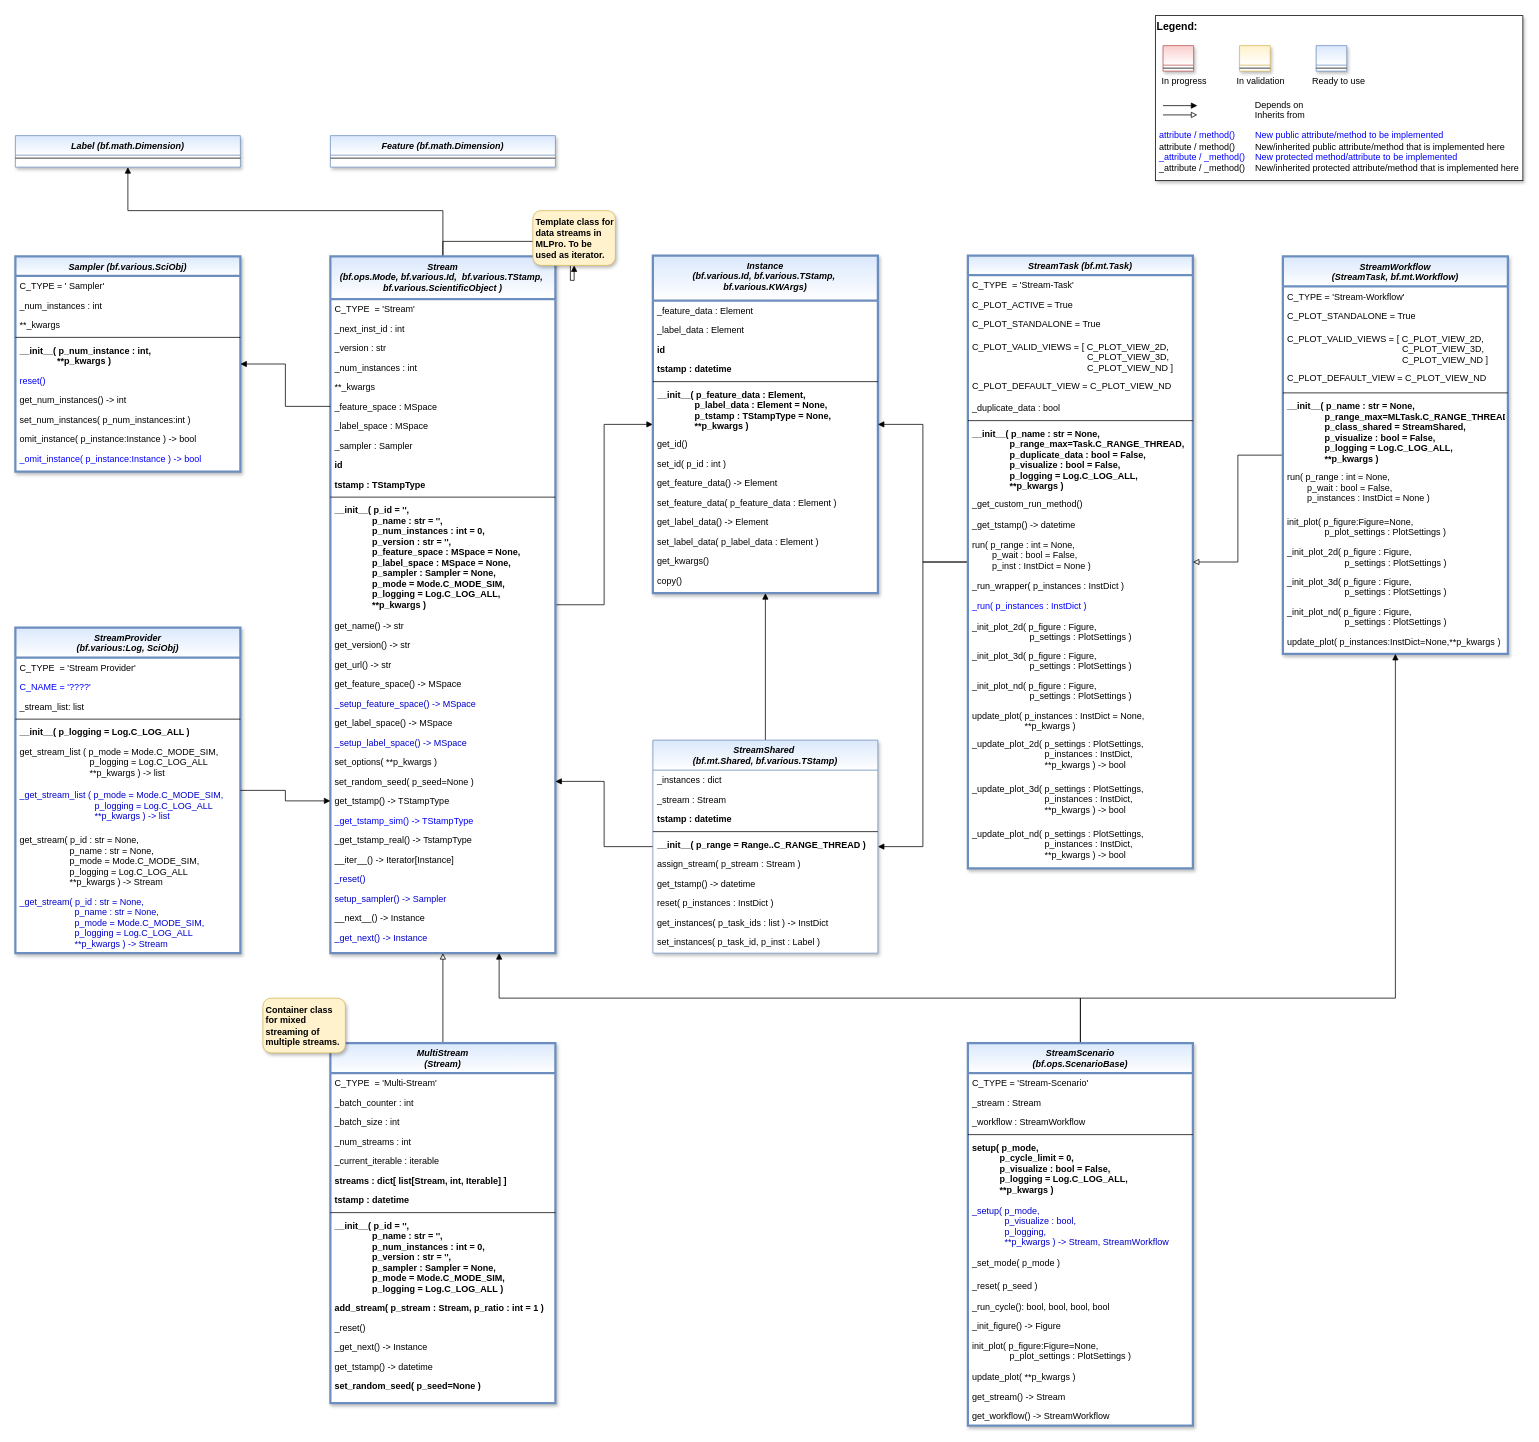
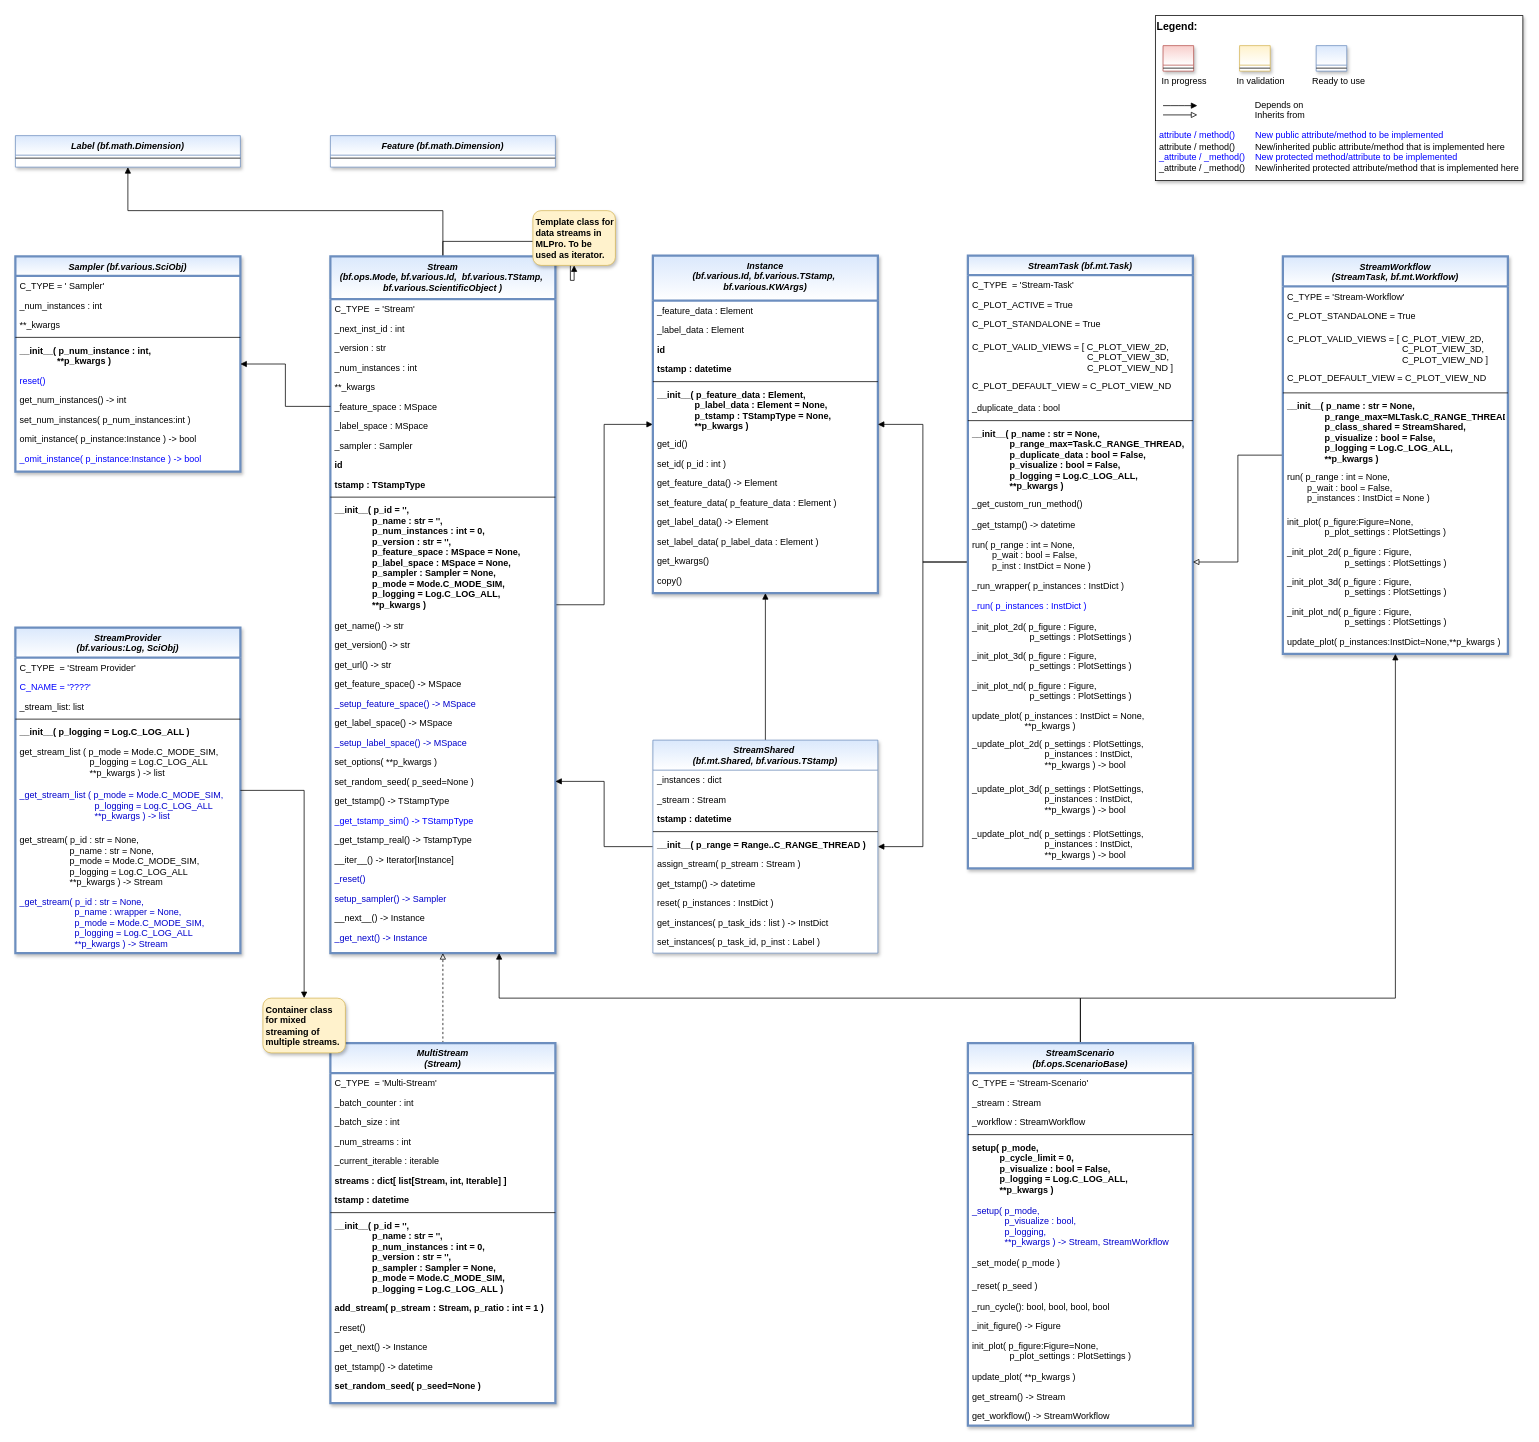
- <mxCell id="72" style="edgeStyle=orthogonalEdgeStyle;rounded=0;orthogonalLoop=1;jettySize=auto;html=1;endArrow=block;endFill=1;entryX=0;entryY=0.5;entryDx=0;entryDy=0;" parent="1" source="62" target="37" edge="1"><mxGeometry relative="1" as="geometry"><mxPoint x="310" y="812" as="sourcePoint" /></mxGeometry></mxCell>
+ <mxCell id="72" style="edgeStyle=orthogonalEdgeStyle;rounded=0;orthogonalLoop=1;jettySize=auto;html=1;endArrow=block;endFill=1;" parent="1" source="62" target="171" edge="1"><mxGeometry relative="1" as="geometry"><mxPoint x="310" y="812" as="sourcePoint" /></mxGeometry></mxCell>
- <mxCell id="71" value="_get_stream( p_id : str = None, &#10;                      p_name : str = None,&#10;                      p_mode = Mode.C_MODE_SIM,&#10;                      p_logging = Log.C_LOG_ALL &#10;                      **p_kwargs ) -&gt; Stream " style="text;align=left;verticalAlign=top;spacingLeft=4;spacingRight=4;overflow=hidden;rotatable=0;points=[[0,0.5],[1,0.5]];portConstraint=eastwest;fontColor=#0000CC;" parent="62" vertex="1"><mxGeometry y="352" width="300" height="82" as="geometry" /></mxCell>
+ <mxCell id="71" value="_get_stream( p_id : str = None, &#10;                      p_name : wrapper = None,&#10;                      p_mode = Mode.C_MODE_SIM,&#10;                      p_logging = Log.C_LOG_ALL &#10;                      **p_kwargs ) -&gt; Stream " style="text;align=left;verticalAlign=top;spacingLeft=4;spacingRight=4;overflow=hidden;rotatable=0;points=[[0,0.5],[1,0.5]];portConstraint=eastwest;fontColor=#0000CC;" parent="62" vertex="1"><mxGeometry y="352" width="300" height="82" as="geometry" /></mxCell>
- <mxCell id="154" style="edgeStyle=orthogonalEdgeStyle;rounded=0;orthogonalLoop=1;jettySize=auto;html=1;endArrow=block;endFill=0;" parent="1" source="155" target="15" edge="1"><mxGeometry relative="1" as="geometry" /></mxCell>
+ <mxCell id="154" style="edgeStyle=orthogonalEdgeStyle;rounded=0;orthogonalLoop=1;jettySize=auto;html=1;endArrow=block;endFill=0;dashed=1;" parent="1" source="155" target="15" edge="1"><mxGeometry relative="1" as="geometry" /></mxCell>
